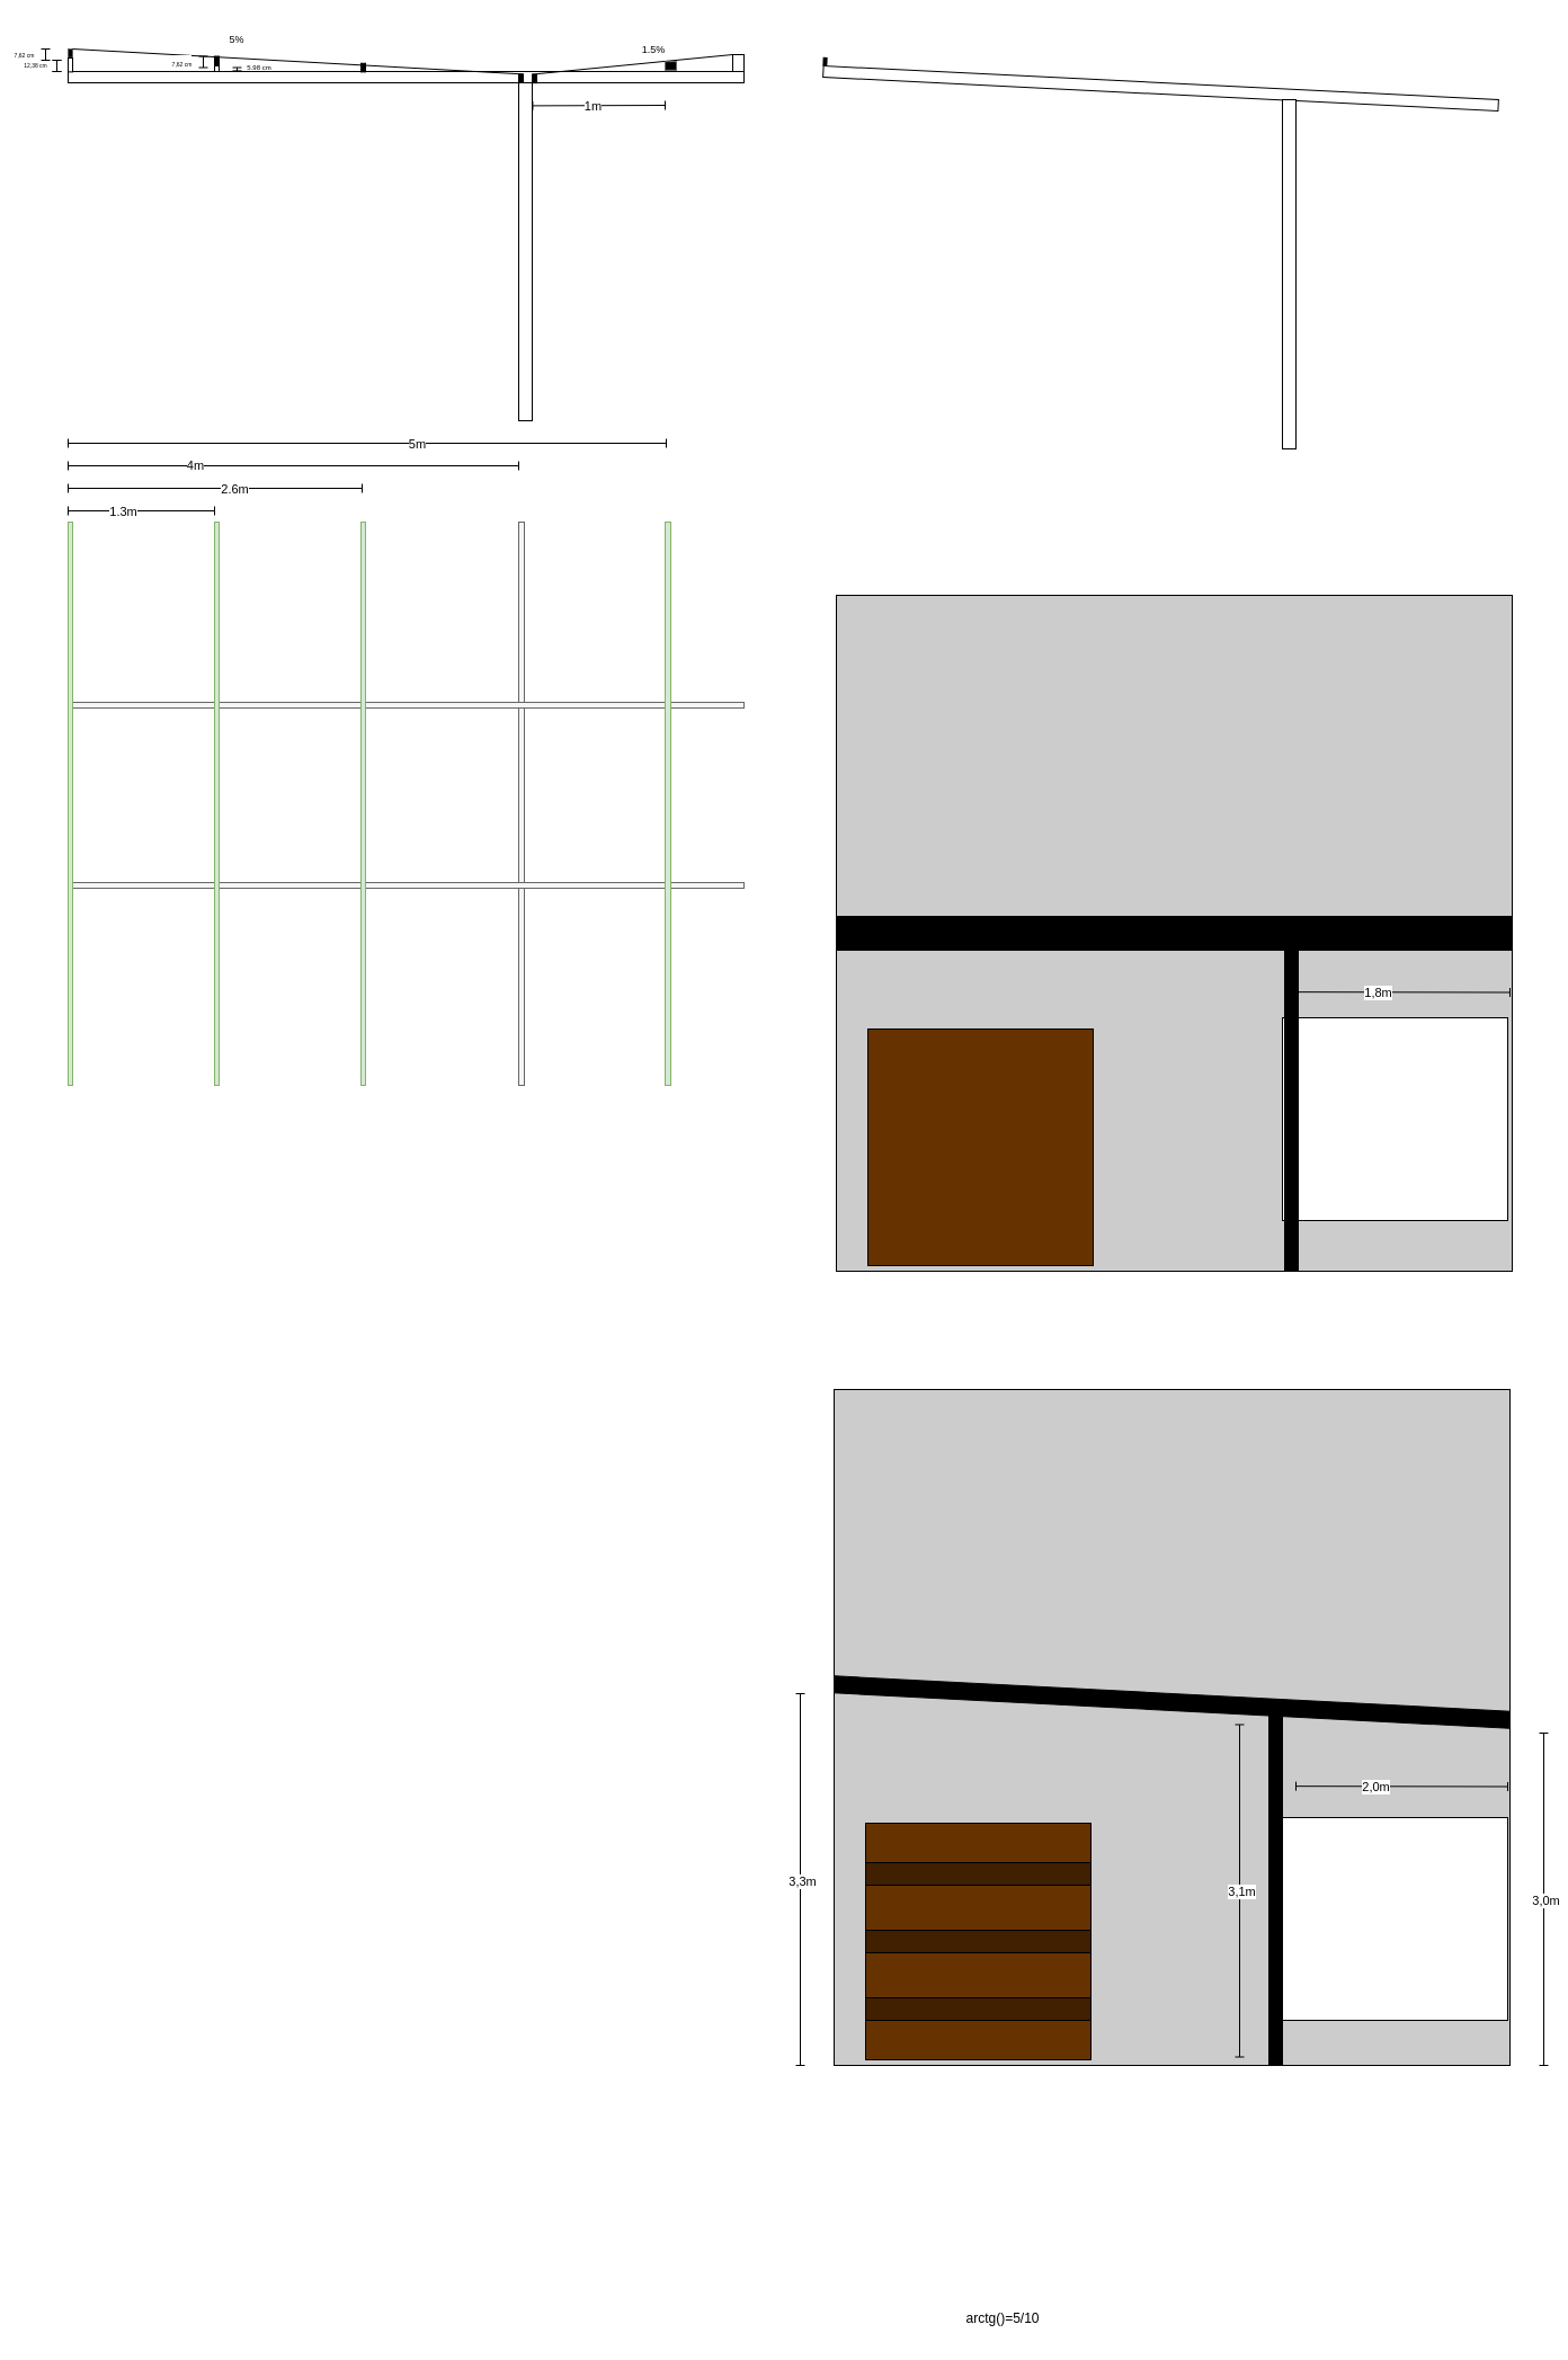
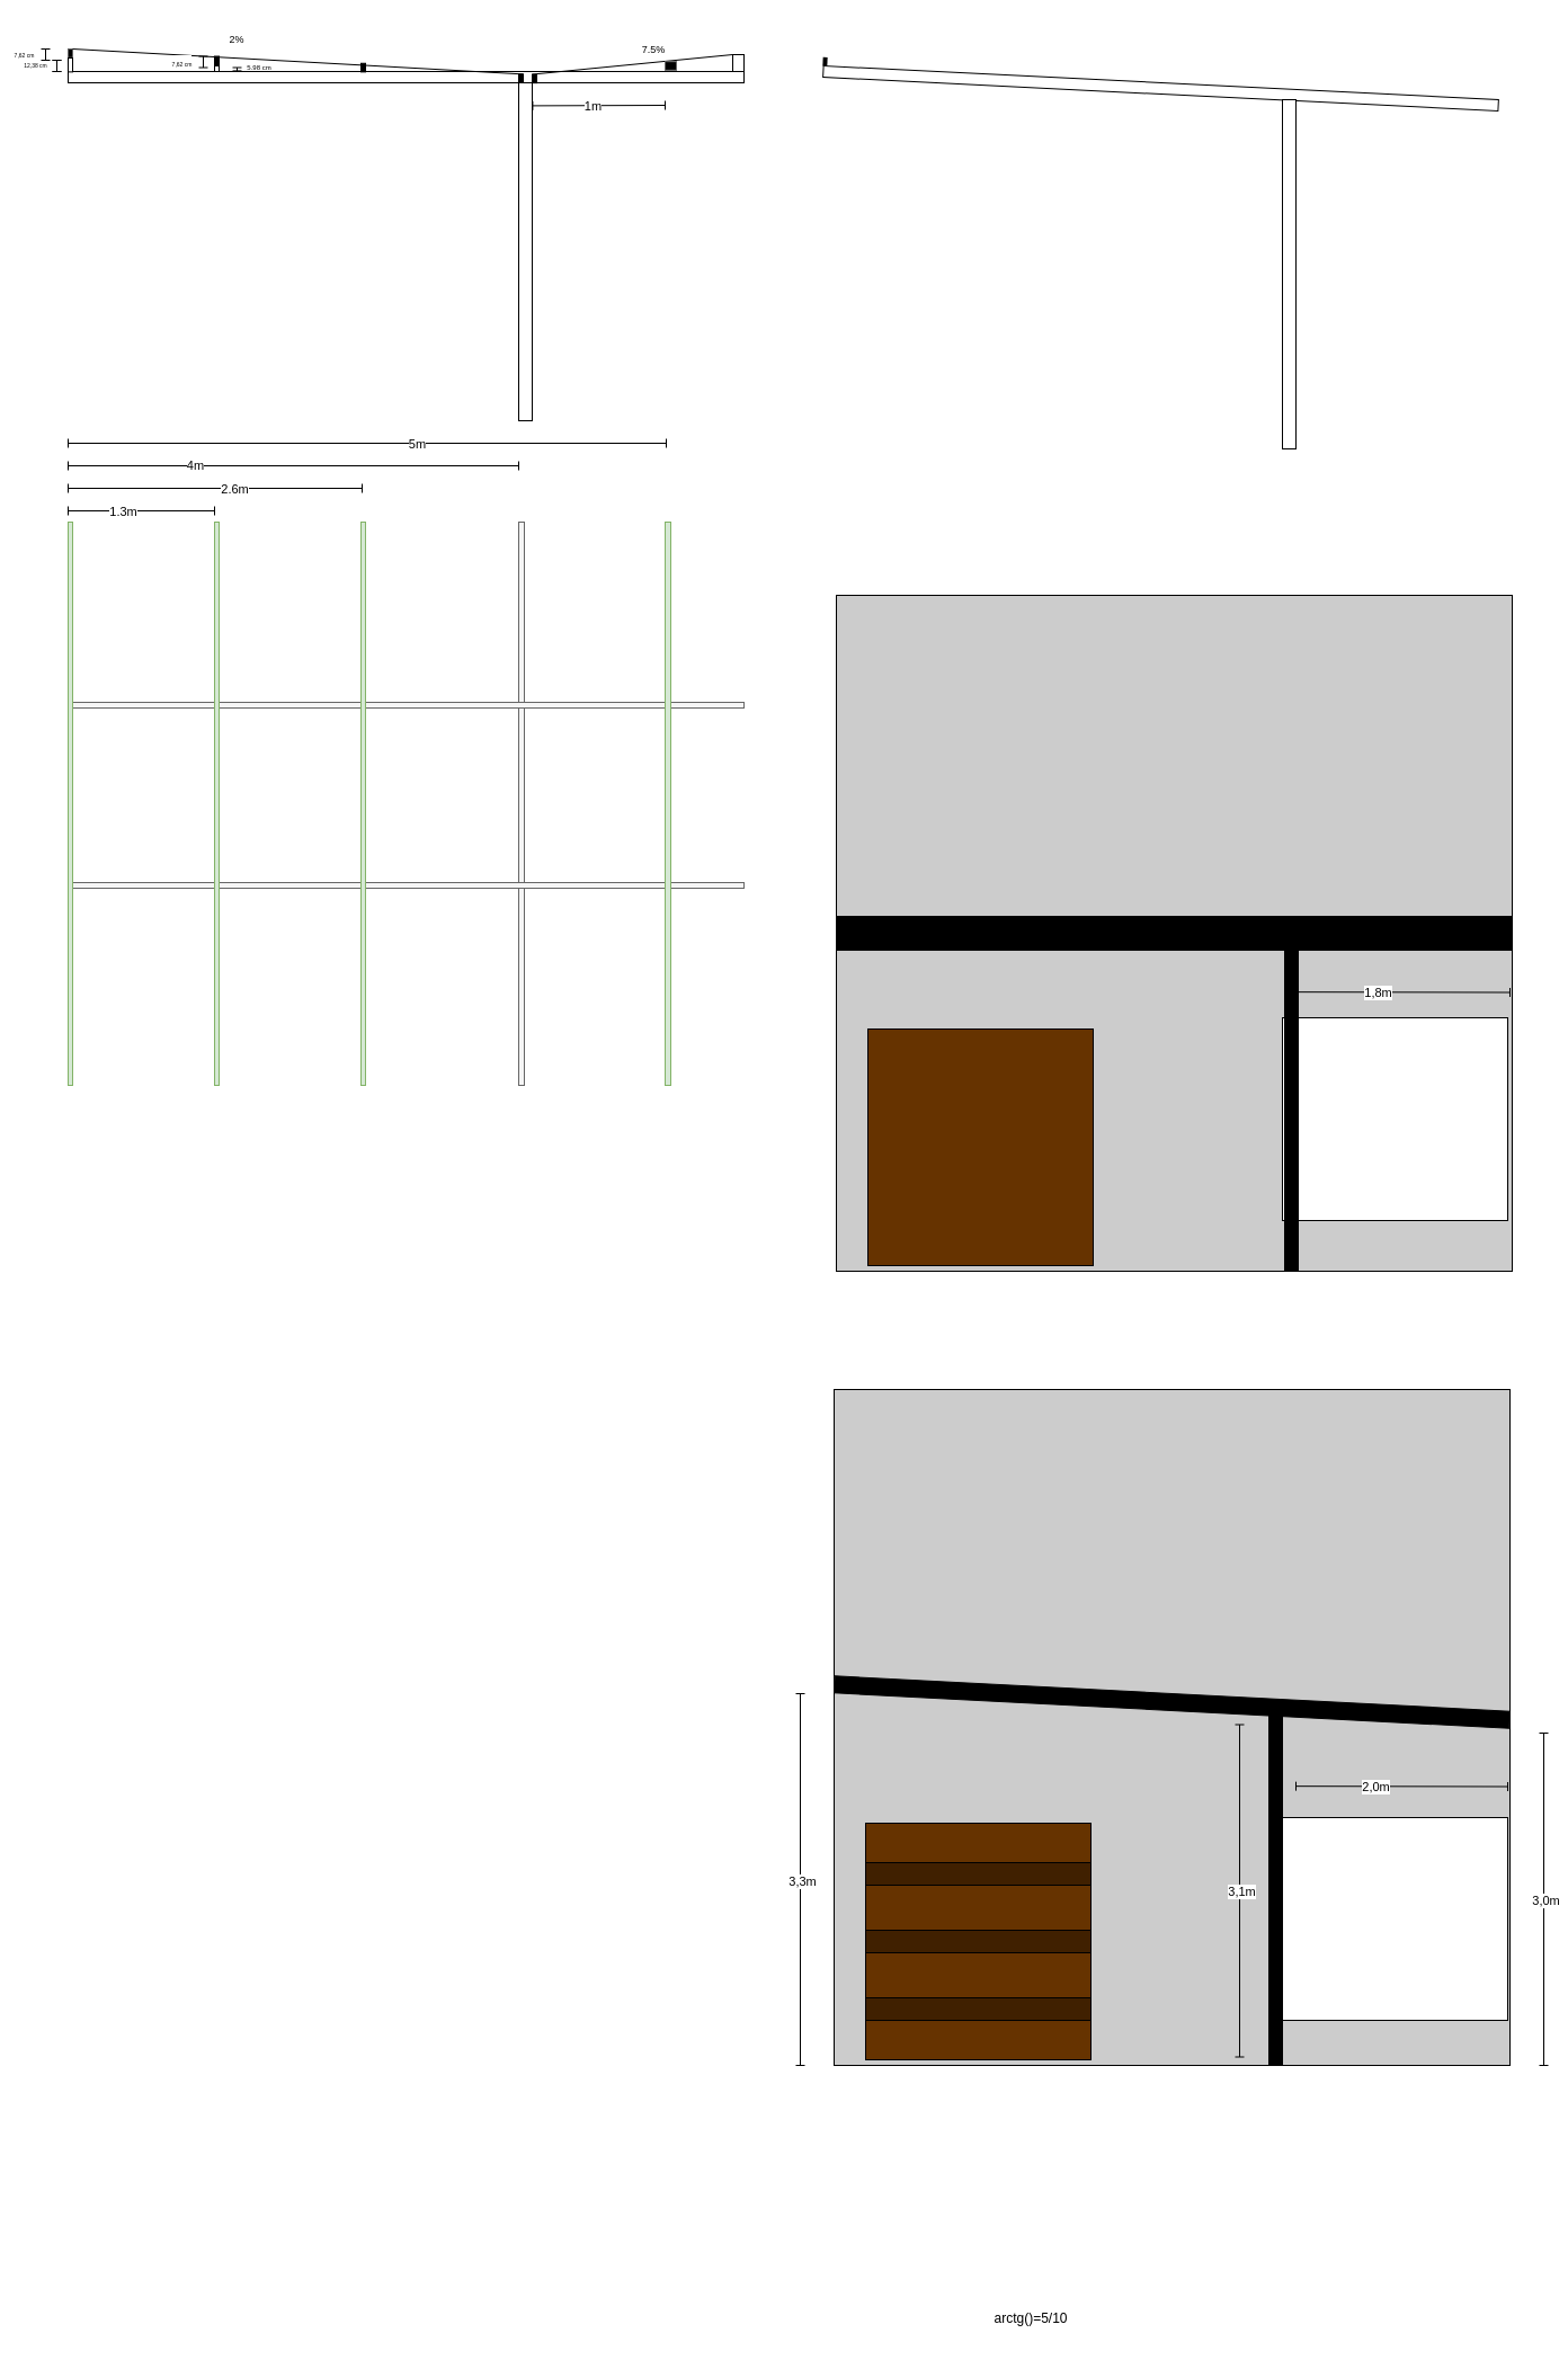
- <mxCell id="47" value="5%" style="text;html=1;strokeColor=none;fillColor=none;align=center;verticalAlign=middle;whiteSpace=wrap;rounded=0;fontSize=9;" vertex="1" parent="1"><mxGeometry x="180" y="20.38" width="60" height="30" as="geometry" /></mxCell>
+ <mxCell id="47" value="2%" style="text;html=1;strokeColor=none;fillColor=none;align=center;verticalAlign=middle;whiteSpace=wrap;rounded=0;fontSize=9;" vertex="1" parent="1"><mxGeometry x="180" y="20.38" width="60" height="30" as="geometry" /></mxCell>
- <mxCell id="46" value="1.5%" style="text;html=1;strokeColor=none;fillColor=none;align=center;verticalAlign=middle;whiteSpace=wrap;rounded=0;fontSize=9;" vertex="1" parent="1"><mxGeometry x="550" y="29.19" width="60" height="30" as="geometry" /></mxCell>
+ <mxCell id="46" value="7.5%" style="text;html=1;strokeColor=none;fillColor=none;align=center;verticalAlign=middle;whiteSpace=wrap;rounded=0;fontSize=9;" vertex="1" parent="1"><mxGeometry x="550" y="29.19" width="60" height="30" as="geometry" /></mxCell>
- <mxCell id="62" value="arctg()=5/10" style="text;html=1;strokeColor=none;fillColor=none;align=center;verticalAlign=middle;whiteSpace=wrap;rounded=0;" vertex="1" parent="1"><mxGeometry x="860" y="2043" width="60" height="30" as="geometry" /></mxCell>
+ <mxCell id="62" value="arctg()=5/10" style="text;html=1;strokeColor=none;fillColor=none;align=center;verticalAlign=middle;whiteSpace=wrap;rounded=0;" vertex="1" parent="1"><mxGeometry x="885" y="2043" width="60" height="30" as="geometry" /></mxCell>
